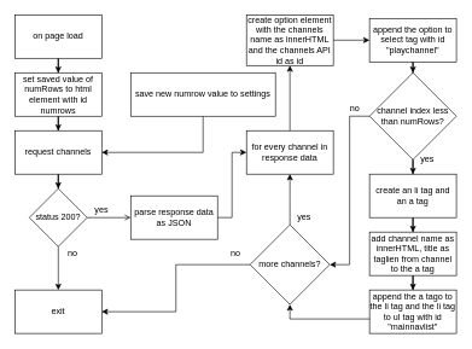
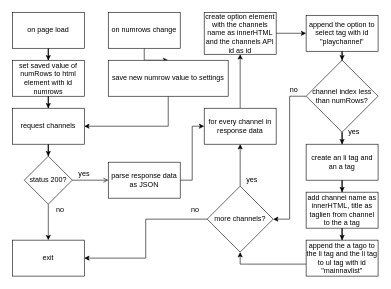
+ <mxCell id="27" value="on numrows change" style="rounded=0;whiteSpace=wrap;html=1;" parent="1" vertex="1"><mxGeometry x="180" y="20" width="120" height="60" as="geometry" /></mxCell>
+ <mxCell id="26" value="" style="edgeStyle=orthogonalEdgeStyle;rounded=0;orthogonalLoop=1;jettySize=auto;html=1;" parent="1" source="27" target="29" edge="1"><mxGeometry relative="1" as="geometry" /></mxCell>
